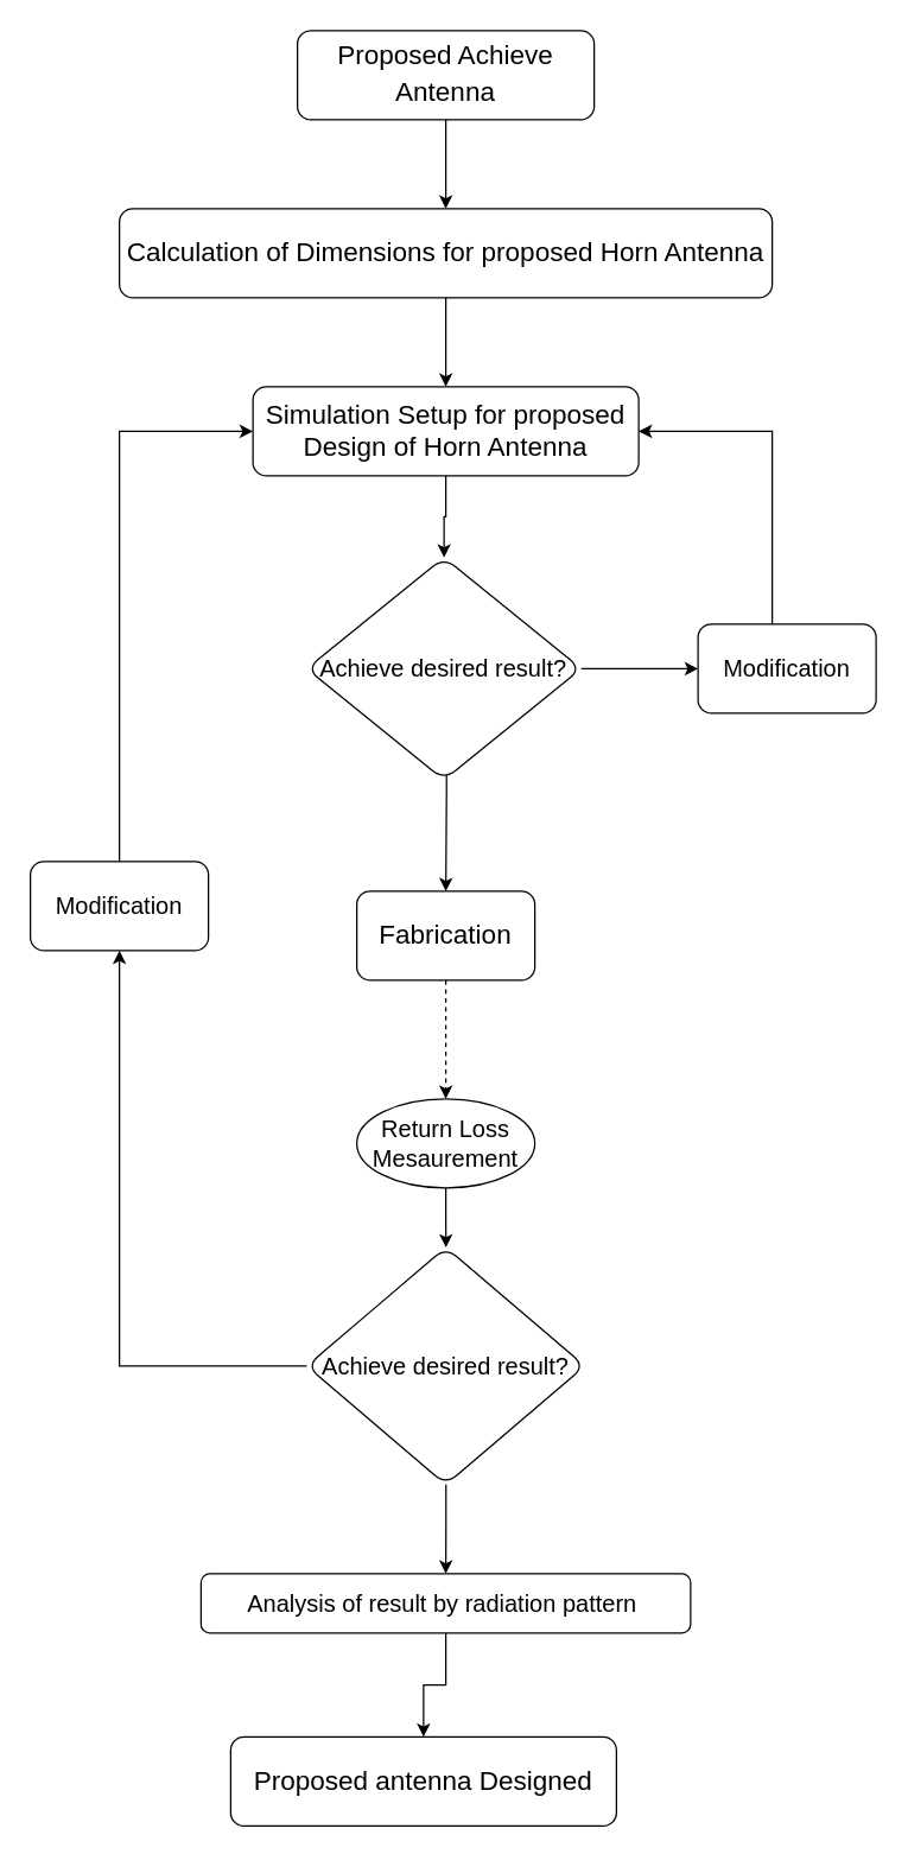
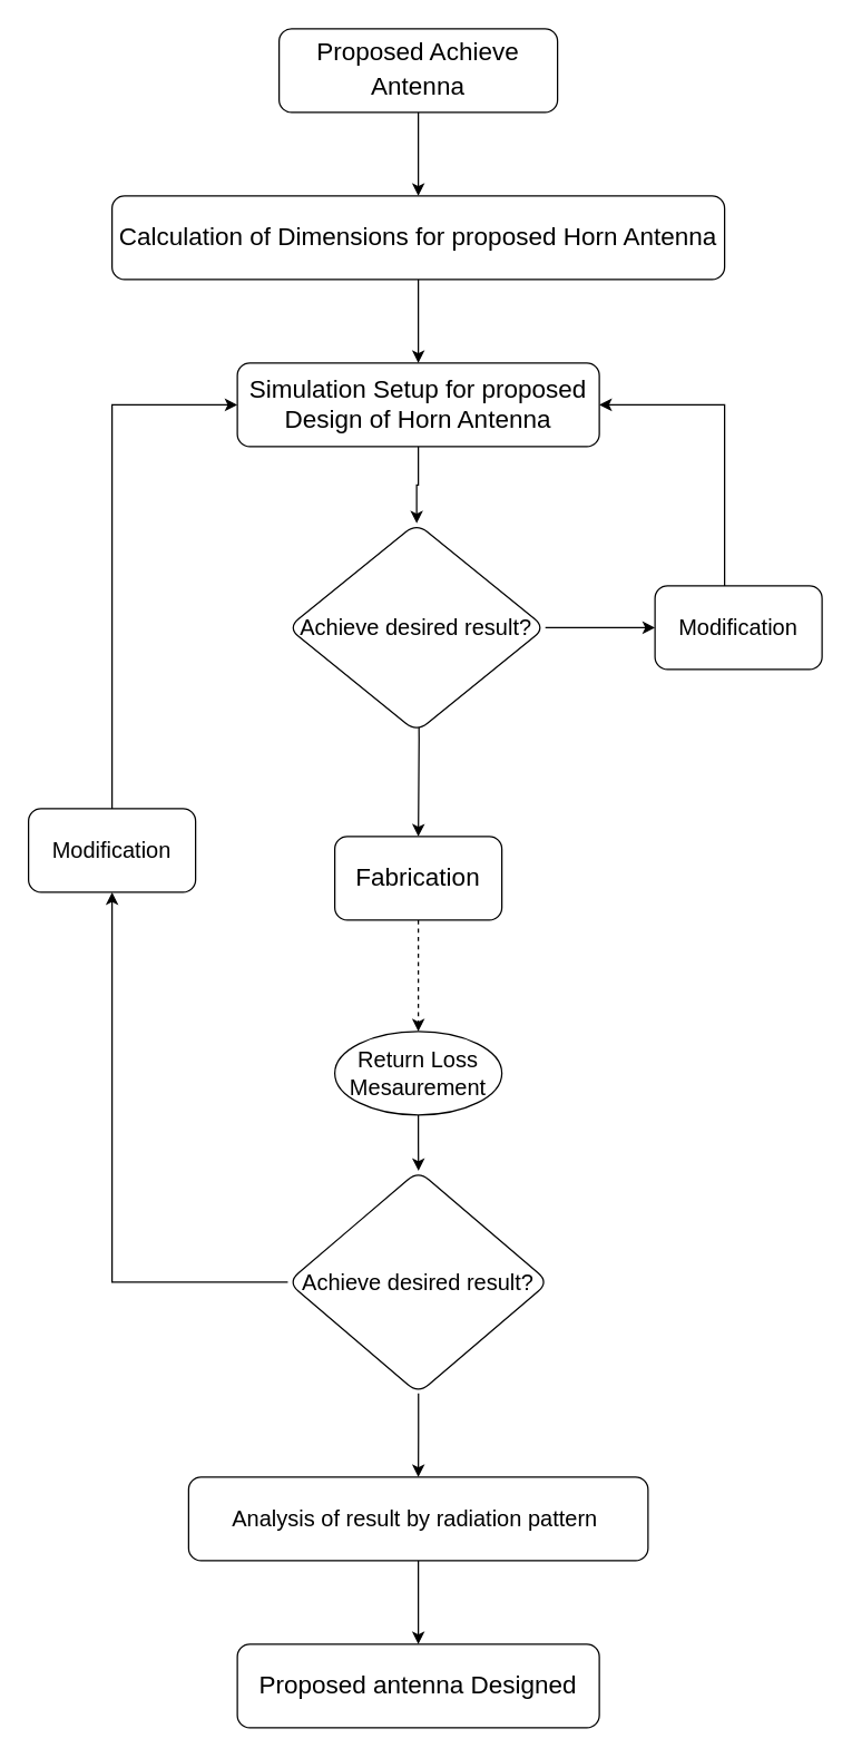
- <mxCell id="17" value="&lt;font size=&quot;3&quot;&gt;Analysis of result by radiation pattern&amp;nbsp;&lt;/font&gt;" style="whiteSpace=wrap;html=1;rounded=1;" vertex="1" parent="1"><mxGeometry x="135" y="1060" width="330" height="40" as="geometry" /></mxCell>
+ <mxCell id="17" value="&lt;font size=&quot;3&quot;&gt;Analysis of result by radiation pattern&amp;nbsp;&lt;/font&gt;" style="whiteSpace=wrap;html=1;rounded=1;" vertex="1" parent="1"><mxGeometry x="135" y="1060" width="330" height="60" as="geometry" /></mxCell>
- <mxCell id="18" value="&lt;font style=&quot;font-size: 18px&quot;&gt;Proposed antenna Designed&lt;/font&gt;" style="whiteSpace=wrap;html=1;rounded=1;" vertex="1" parent="1"><mxGeometry x="155" y="1170" width="260" height="60" as="geometry" /></mxCell>
+ <mxCell id="18" value="&lt;font style=&quot;font-size: 18px&quot;&gt;Proposed antenna Designed&lt;/font&gt;" style="whiteSpace=wrap;html=1;rounded=1;" vertex="1" parent="1"><mxGeometry x="170" y="1180" width="260" height="60" as="geometry" /></mxCell>
